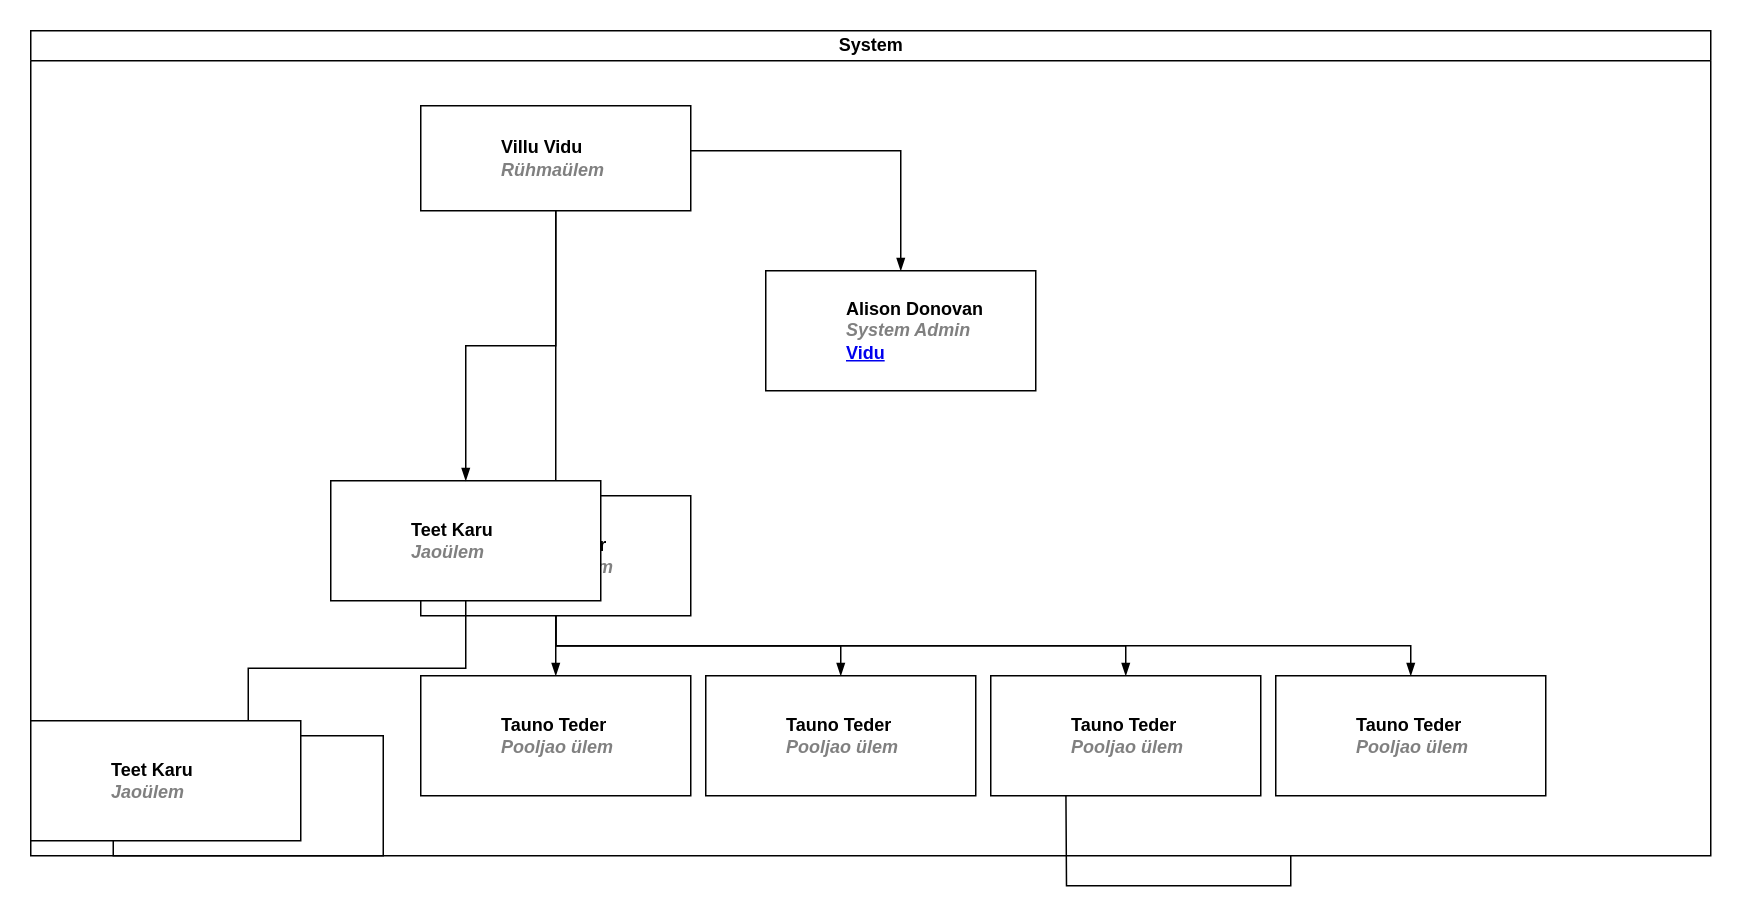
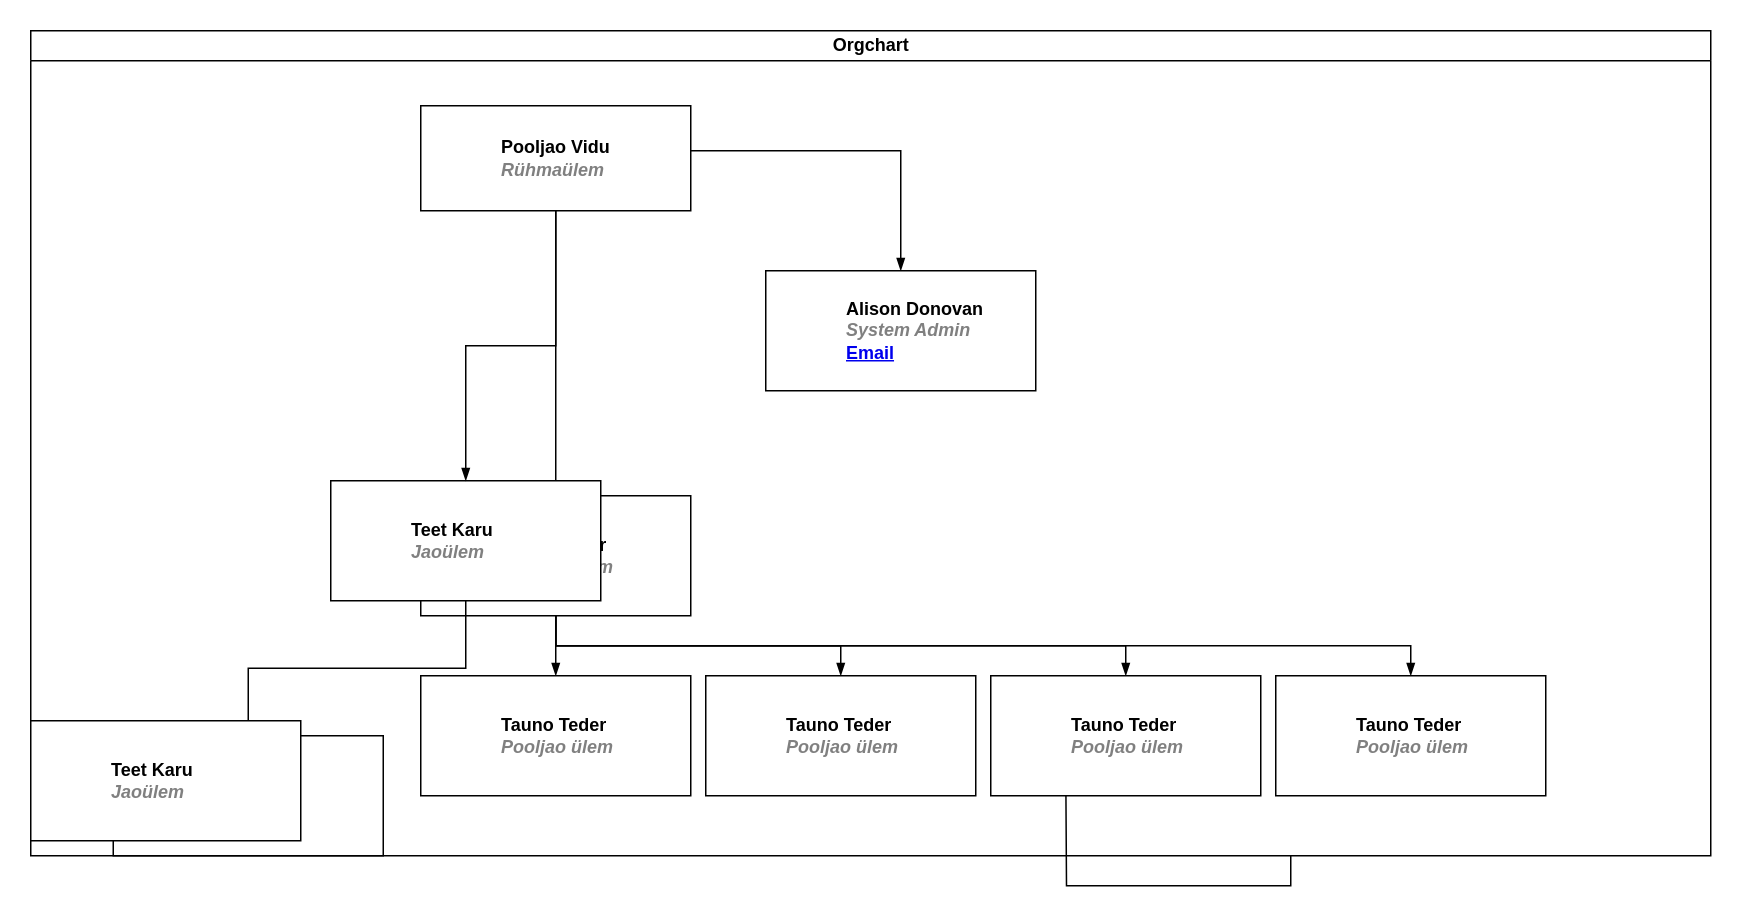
- <mxCell id="3" value="System" style="swimlane;html=1;startSize=20;horizontal=1;containerType=tree;glass=0;" parent="1" vertex="1"><mxGeometry x="20" y="20" width="1120" height="550" as="geometry" /></mxCell>
+ <mxCell id="3" value="Orgchart" style="swimlane;html=1;startSize=20;horizontal=1;containerType=tree;glass=0;" parent="1" vertex="1"><mxGeometry x="20" y="20" width="1120" height="550" as="geometry" /></mxCell>
- <mxCell id="4" value="Villu Vidu&lt;br&gt;&lt;i style=&quot;color: rgb(128, 128, 128);&quot;&gt;Rühmaülem&lt;/i&gt;" style="label;image=https://cdn3.iconfinder.com/data/icons/user-avatars-1/512/users-3-128.png;whiteSpace=wrap;html=1;rounded=0;glass=0;treeMoving=1;treeFolding=1;" parent="3" vertex="1"><mxGeometry x="260" y="50" width="180" height="70" as="geometry" /></mxCell>
+ <mxCell id="4" value="Pooljao Vidu&lt;br&gt;&lt;i style=&quot;color: rgb(128, 128, 128);&quot;&gt;Rühmaülem&lt;/i&gt;" style="label;image=https://cdn3.iconfinder.com/data/icons/user-avatars-1/512/users-3-128.png;whiteSpace=wrap;html=1;rounded=0;glass=0;treeMoving=1;treeFolding=1;" parent="3" vertex="1"><mxGeometry x="260" y="50" width="180" height="70" as="geometry" /></mxCell>
- <mxCell id="6" value="Alison Donovan&lt;br&gt;&lt;i style=&quot;color: gray&quot;&gt;System Admin&lt;/i&gt;&lt;br&gt;&lt;a href=&quot;mailto:me@example.com&quot;&gt;Vidu&lt;/a&gt;" style="label;image=https://cdn3.iconfinder.com/data/icons/user-avatars-1/512/users-2-128.png;whiteSpace=wrap;html=1;rounded=0;glass=0;" parent="3" vertex="1"><mxGeometry x="490" y="160" width="180" height="80" as="geometry" /></mxCell>
+ <mxCell id="6" value="Alison Donovan&lt;br&gt;&lt;i style=&quot;color: gray&quot;&gt;System Admin&lt;/i&gt;&lt;br&gt;&lt;a href=&quot;mailto:me@example.com&quot;&gt;Email&lt;/a&gt;" style="label;image=https://cdn3.iconfinder.com/data/icons/user-avatars-1/512/users-2-128.png;whiteSpace=wrap;html=1;rounded=0;glass=0;" parent="3" vertex="1"><mxGeometry x="490" y="160" width="180" height="80" as="geometry" /></mxCell>
